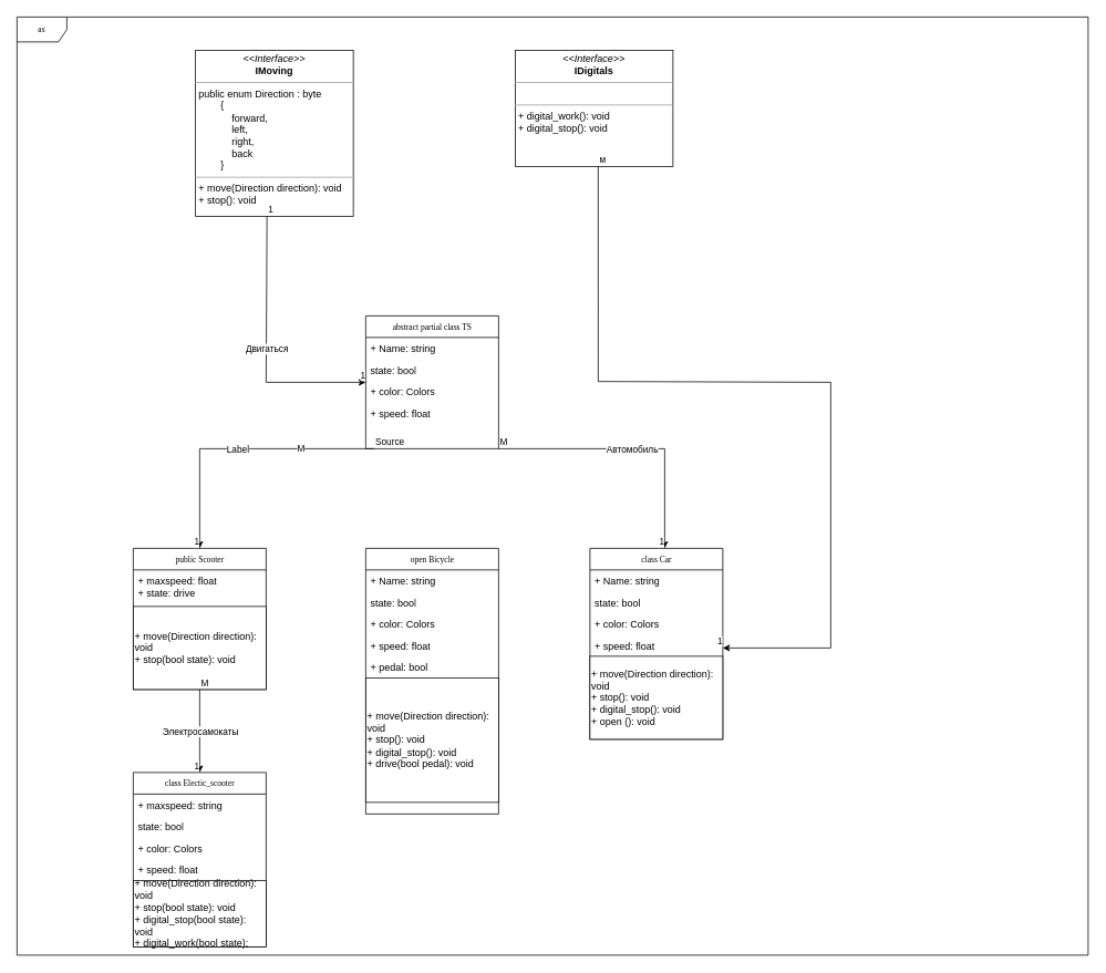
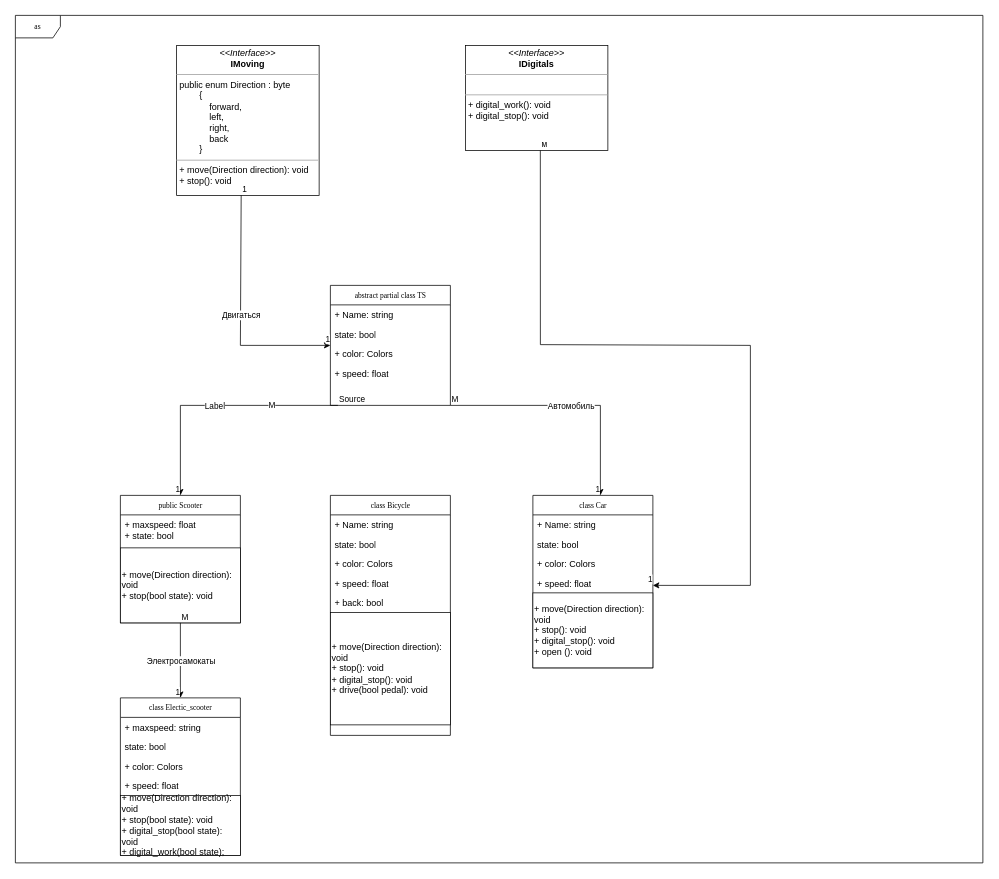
- <mxCell id="25" value="open Bicycle" style="swimlane;html=1;fontStyle=0;childLayout=stackLayout;horizontal=1;startSize=26;fillColor=none;horizontalStack=0;resizeParent=1;resizeLast=0;collapsible=1;marginBottom=0;swimlaneFillColor=#ffffff;rounded=0;shadow=0;comic=0;labelBackgroundColor=none;strokeWidth=1;fontFamily=Verdana;fontSize=10;align=center;" vertex="1" parent="1"><mxGeometry x="440" y="660" width="160" height="320" as="geometry" /></mxCell>
+ <mxCell id="25" value="class Bicycle" style="swimlane;html=1;fontStyle=0;childLayout=stackLayout;horizontal=1;startSize=26;fillColor=none;horizontalStack=0;resizeParent=1;resizeLast=0;collapsible=1;marginBottom=0;swimlaneFillColor=#ffffff;rounded=0;shadow=0;comic=0;labelBackgroundColor=none;strokeWidth=1;fontFamily=Verdana;fontSize=10;align=center;" vertex="1" parent="1"><mxGeometry x="440" y="660" width="160" height="320" as="geometry" /></mxCell>
- <mxCell id="17" value="+ maxspeed: float&lt;br&gt;+ state: drive" style="text;html=1;strokeColor=none;fillColor=none;align=left;verticalAlign=top;spacingLeft=4;spacingRight=4;whiteSpace=wrap;overflow=hidden;rotatable=0;points=[[0,0.5],[1,0.5]];portConstraint=eastwest;" vertex="1" parent="16"><mxGeometry y="26" width="160" height="44" as="geometry" /></mxCell>
+ <mxCell id="17" value="+ maxspeed: float&lt;br&gt;+ state: bool" style="text;html=1;strokeColor=none;fillColor=none;align=left;verticalAlign=top;spacingLeft=4;spacingRight=4;whiteSpace=wrap;overflow=hidden;rotatable=0;points=[[0,0.5],[1,0.5]];portConstraint=eastwest;" vertex="1" parent="16"><mxGeometry y="26" width="160" height="44" as="geometry" /></mxCell>
- <mxCell id="30" value="+ pedal: bool" style="text;html=1;strokeColor=none;fillColor=none;align=left;verticalAlign=top;spacingLeft=4;spacingRight=4;whiteSpace=wrap;overflow=hidden;rotatable=0;points=[[0,0.5],[1,0.5]];portConstraint=eastwest;" vertex="1" parent="25"><mxGeometry y="130" width="160" height="26" as="geometry" /></mxCell>
+ <mxCell id="30" value="+ back: bool" style="text;html=1;strokeColor=none;fillColor=none;align=left;verticalAlign=top;spacingLeft=4;spacingRight=4;whiteSpace=wrap;overflow=hidden;rotatable=0;points=[[0,0.5],[1,0.5]];portConstraint=eastwest;" vertex="1" parent="25"><mxGeometry y="130" width="160" height="26" as="geometry" /></mxCell>
